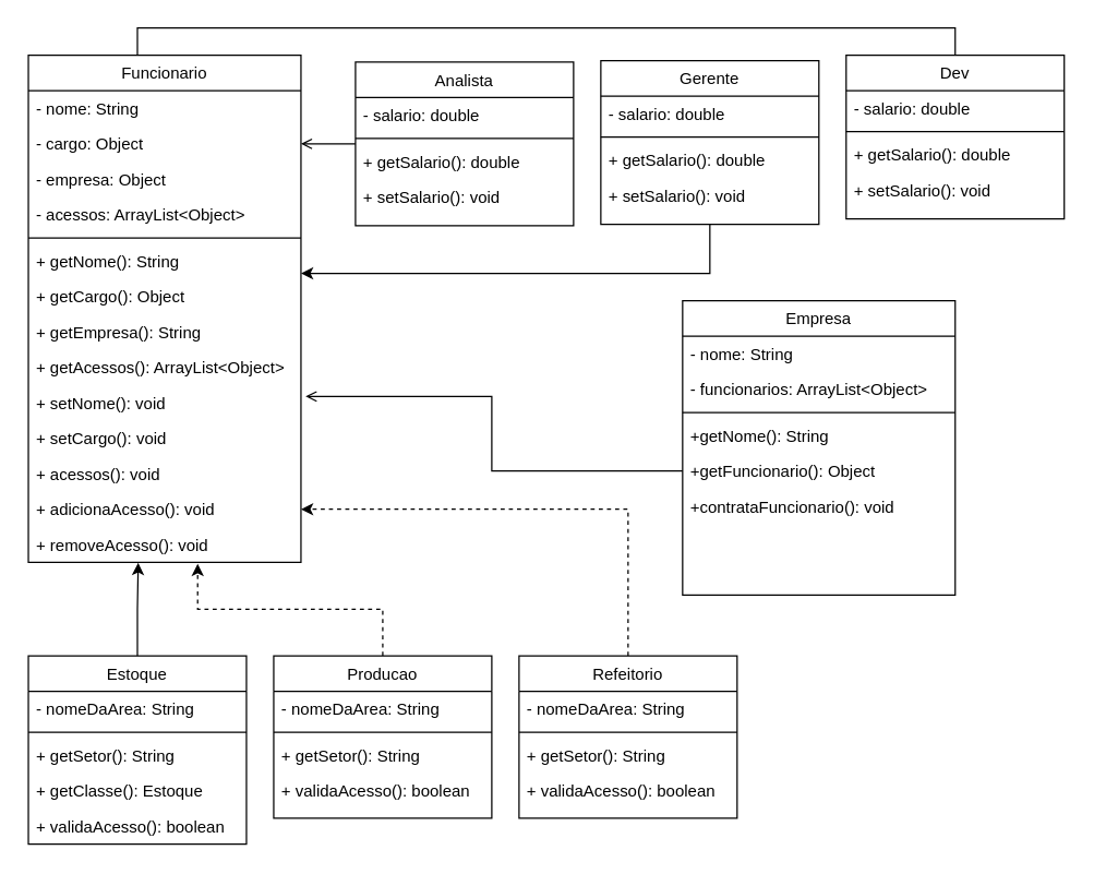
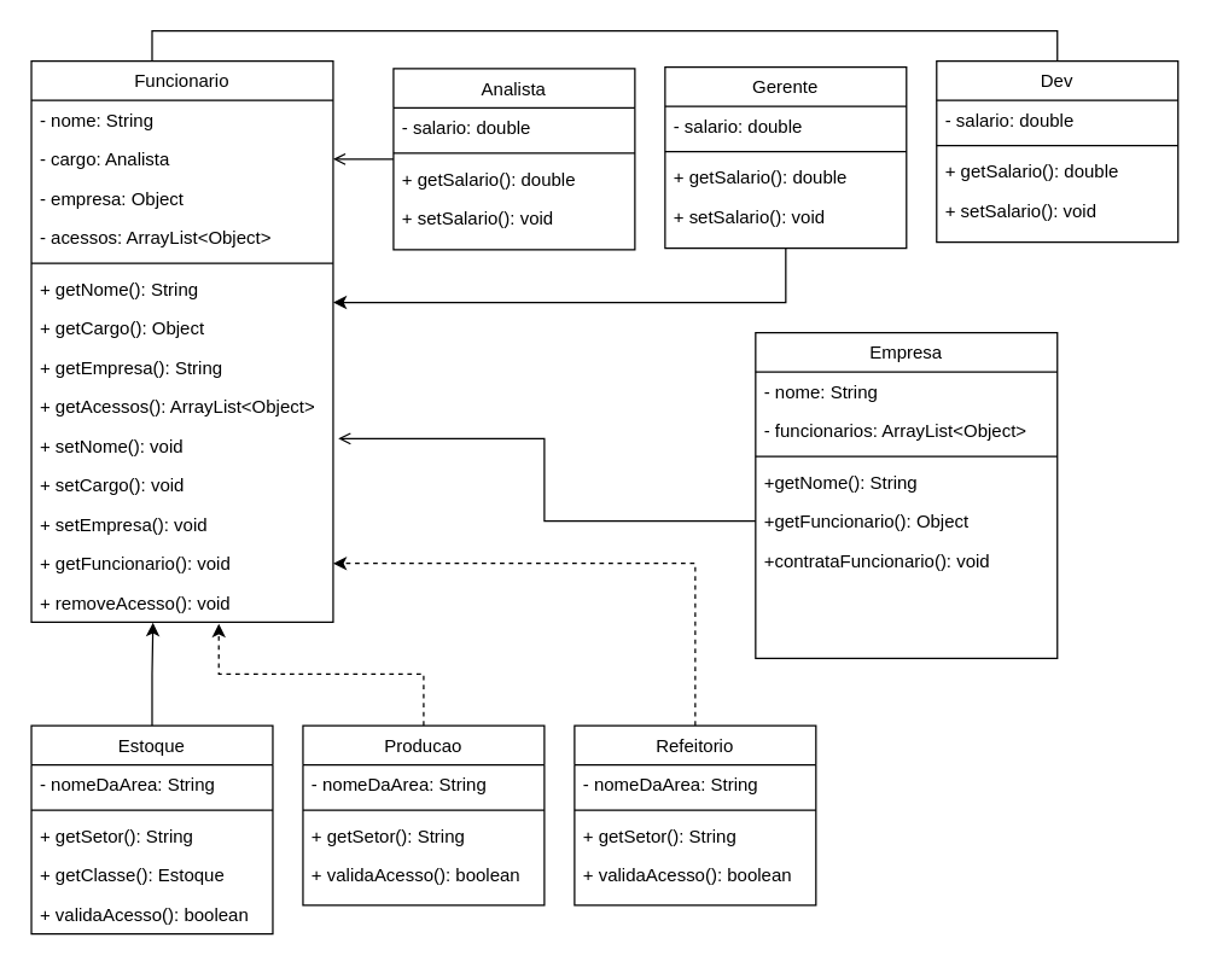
- <mxCell id="48" value="- cargo: Object" style="text;align=left;verticalAlign=top;spacingLeft=4;spacingRight=4;overflow=hidden;rotatable=0;points=[[0,0.5],[1,0.5]];portConstraint=eastwest;" vertex="1" parent="46"><mxGeometry y="52" width="200" height="26" as="geometry" /></mxCell>
+ <mxCell id="48" value="- cargo: Analista" style="text;align=left;verticalAlign=top;spacingLeft=4;spacingRight=4;overflow=hidden;rotatable=0;points=[[0,0.5],[1,0.5]];portConstraint=eastwest;" vertex="1" parent="46"><mxGeometry y="52" width="200" height="26" as="geometry" /></mxCell>
- <mxCell id="58" value="+ acessos(): void" style="text;align=left;verticalAlign=top;spacingLeft=4;spacingRight=4;overflow=hidden;rotatable=0;points=[[0,0.5],[1,0.5]];portConstraint=eastwest;" vertex="1" parent="46"><mxGeometry y="294" width="200" height="26" as="geometry" /></mxCell>
+ <mxCell id="58" value="+ setEmpresa(): void" style="text;align=left;verticalAlign=top;spacingLeft=4;spacingRight=4;overflow=hidden;rotatable=0;points=[[0,0.5],[1,0.5]];portConstraint=eastwest;" vertex="1" parent="46"><mxGeometry y="294" width="200" height="26" as="geometry" /></mxCell>
- <mxCell id="59" value="+ adicionaAcesso(): void" style="text;align=left;verticalAlign=top;spacingLeft=4;spacingRight=4;overflow=hidden;rotatable=0;points=[[0,0.5],[1,0.5]];portConstraint=eastwest;" vertex="1" parent="46"><mxGeometry y="320" width="200" height="26" as="geometry" /></mxCell>
+ <mxCell id="59" value="+ getFuncionario(): void" style="text;align=left;verticalAlign=top;spacingLeft=4;spacingRight=4;overflow=hidden;rotatable=0;points=[[0,0.5],[1,0.5]];portConstraint=eastwest;" vertex="1" parent="46"><mxGeometry y="320" width="200" height="26" as="geometry" /></mxCell>
